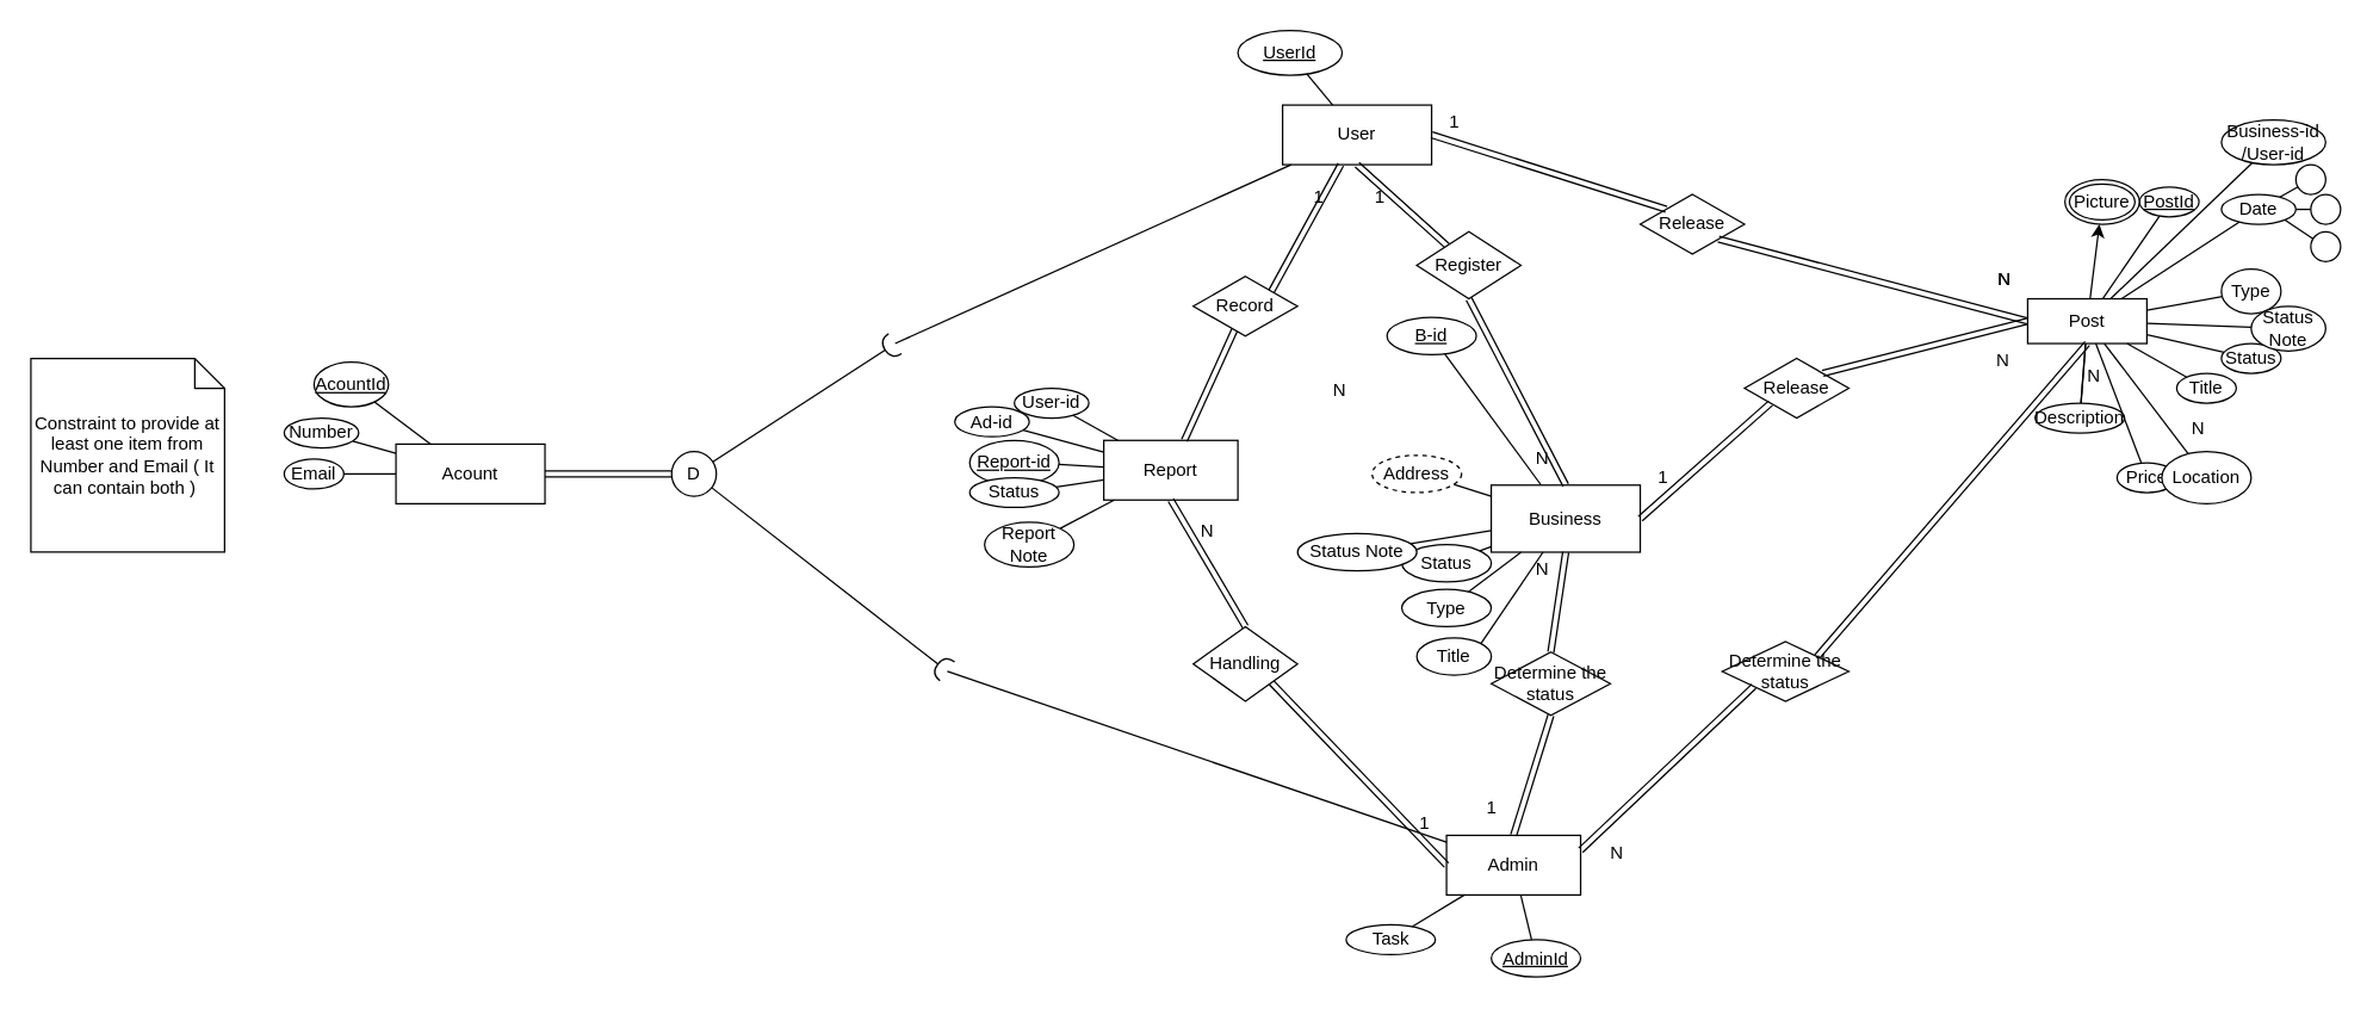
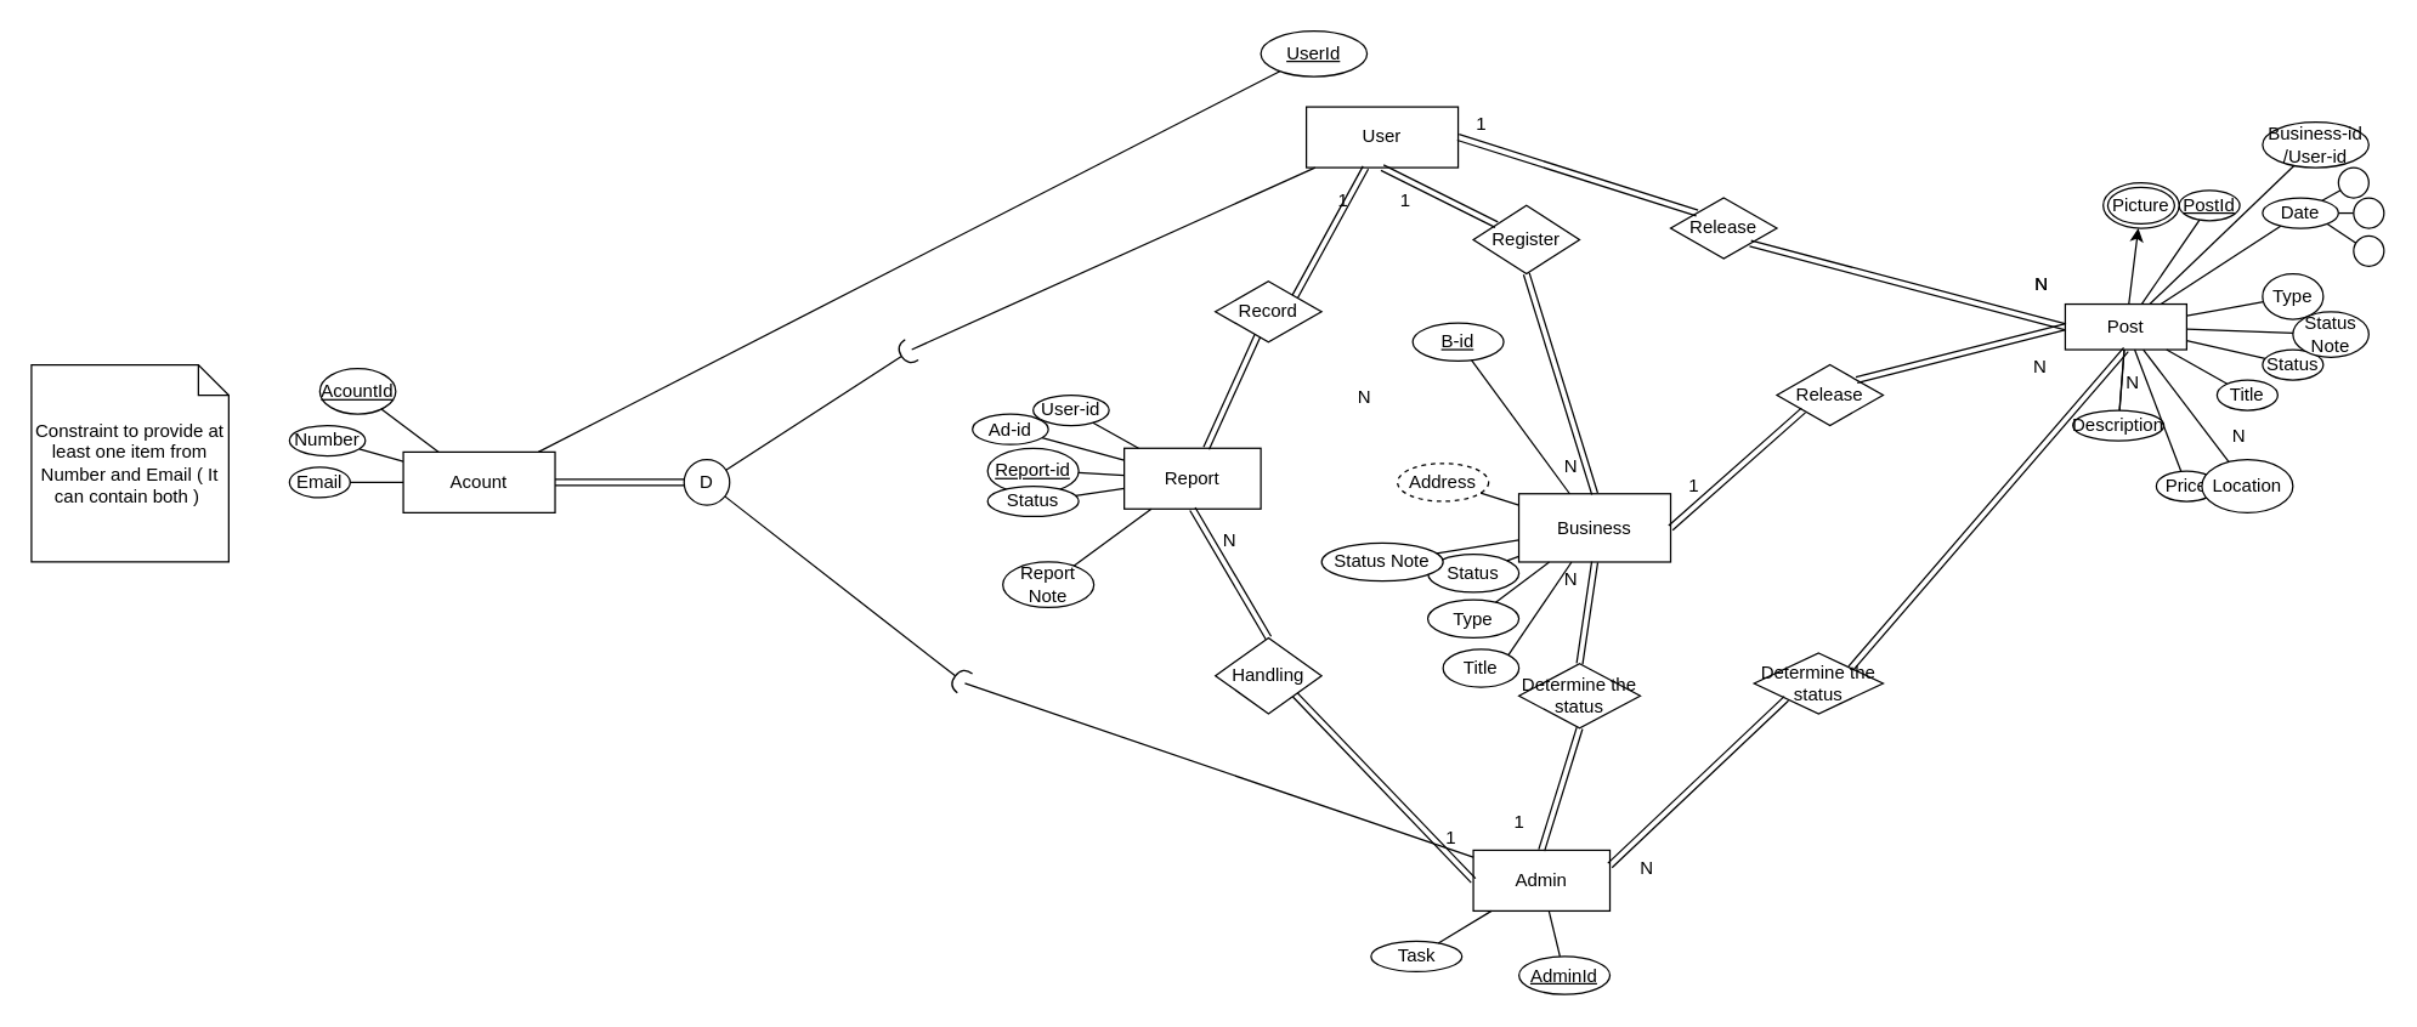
- <mxCell id="117" value="" style="endArrow=none;html=1;rounded=0;" edge="1" parent="1" source="116" target="2"><mxGeometry width="50" height="50" relative="1" as="geometry"><mxPoint x="416" y="115.75" as="sourcePoint" /><mxPoint x="558" y="144.75" as="targetPoint" /></mxGeometry></mxCell>
+ <mxCell id="117" value="" style="endArrow=none;html=1;rounded=0;" edge="1" parent="1" source="116" target="102"><mxGeometry width="50" height="50" relative="1" as="geometry"><mxPoint x="416" y="115.75" as="sourcePoint" /><mxPoint x="558" y="144.75" as="targetPoint" /></mxGeometry></mxCell>
- <mxCell id="35" value="Register" style="shape=rhombus;perimeter=rhombusPerimeter;whiteSpace=wrap;html=1;align=center;" parent="1" vertex="1"><mxGeometry x="950" y="155" width="70" height="45" as="geometry" /></mxCell>
+ <mxCell id="35" value="Register" style="shape=rhombus;perimeter=rhombusPerimeter;whiteSpace=wrap;html=1;align=center;" parent="1" vertex="1"><mxGeometry x="970" y="135" width="70" height="45" as="geometry" /></mxCell>
- <mxCell id="28" value="Report Note" style="ellipse;whiteSpace=wrap;html=1;align=center;" parent="1" vertex="1"><mxGeometry x="660" y="350" width="60" height="30" as="geometry" /></mxCell>
+ <mxCell id="28" value="Report Note" style="ellipse;whiteSpace=wrap;html=1;align=center;" parent="1" vertex="1"><mxGeometry x="660" y="370" width="60" height="30" as="geometry" /></mxCell>
